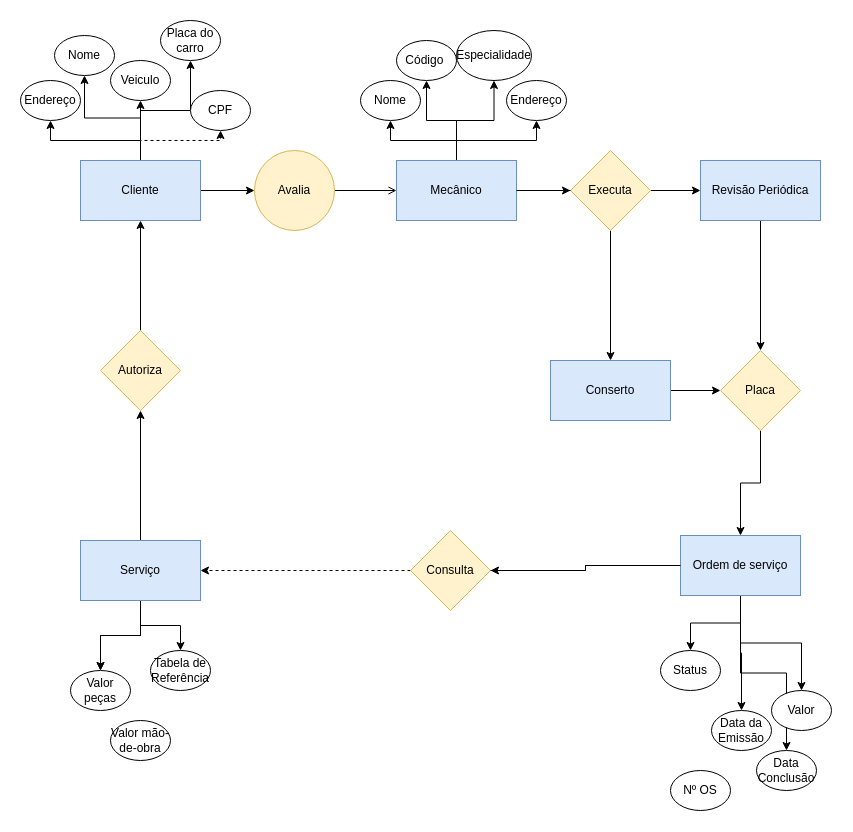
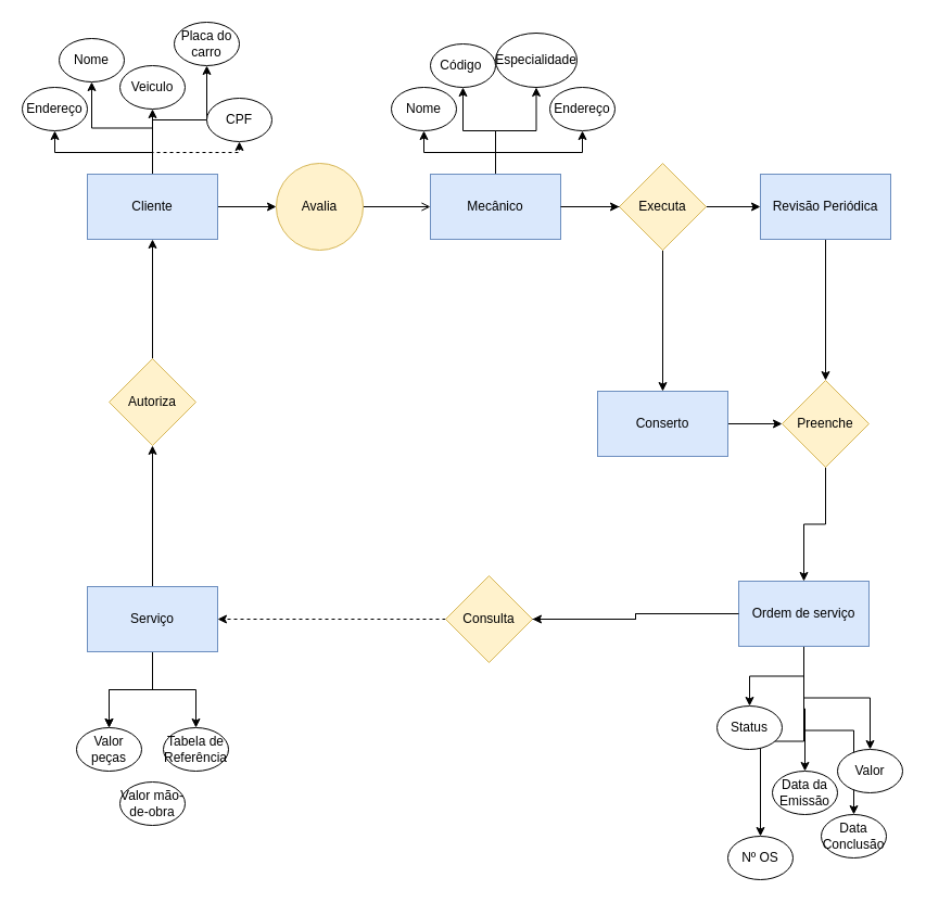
- <mxCell id="57" value="Placa" style="rhombus;whiteSpace=wrap;html=1;fillColor=#fff2cc;strokeColor=#d6b656;rounded=0;" vertex="1" parent="1"><mxGeometry x="720" y="350" width="80" height="80" as="geometry" /></mxCell>
+ <mxCell id="57" value="Preenche" style="rhombus;whiteSpace=wrap;html=1;fillColor=#fff2cc;strokeColor=#d6b656;rounded=0;" vertex="1" parent="1"><mxGeometry x="720" y="350" width="80" height="80" as="geometry" /></mxCell>
- <mxCell id="53" value="Tabela de Referência" style="ellipse;whiteSpace=wrap;html=1;rounded=0;" vertex="1" parent="1"><mxGeometry x="150" y="650" width="60" height="40" as="geometry" /></mxCell>
+ <mxCell id="53" value="Tabela de Referência" style="ellipse;whiteSpace=wrap;html=1;rounded=0;" vertex="1" parent="1"><mxGeometry x="150" y="670" width="60" height="40" as="geometry" /></mxCell>
+ <mxCell id="14" value="" style="edgeStyle=orthogonalEdgeStyle;rounded=0;orthogonalLoop=1;jettySize=auto;html=1;" edge="1" parent="1" source="20" target="24"><mxGeometry relative="1" as="geometry" /></mxCell>
